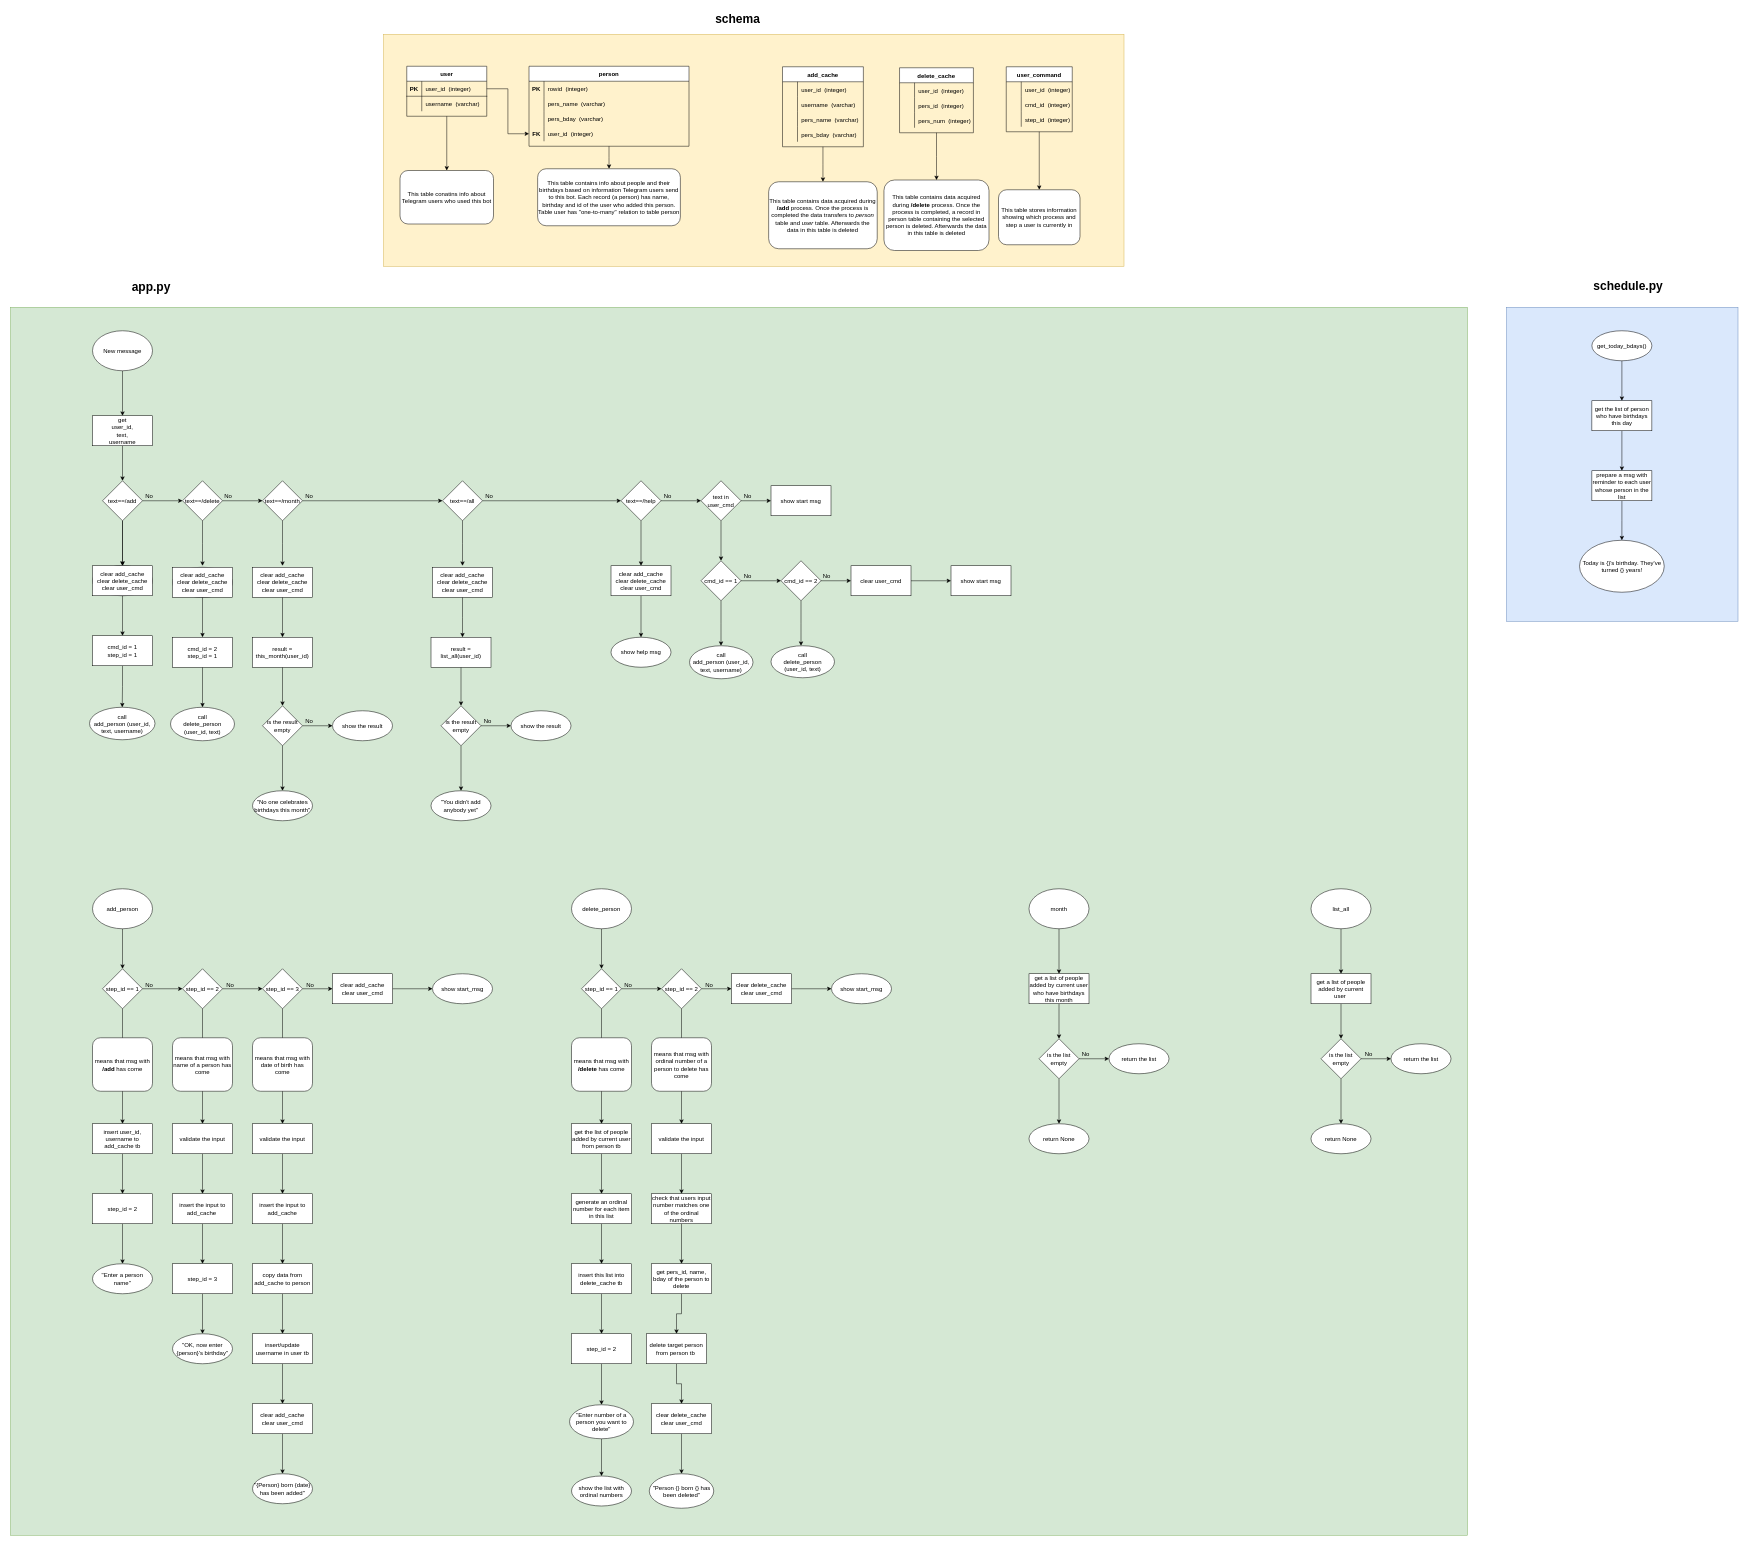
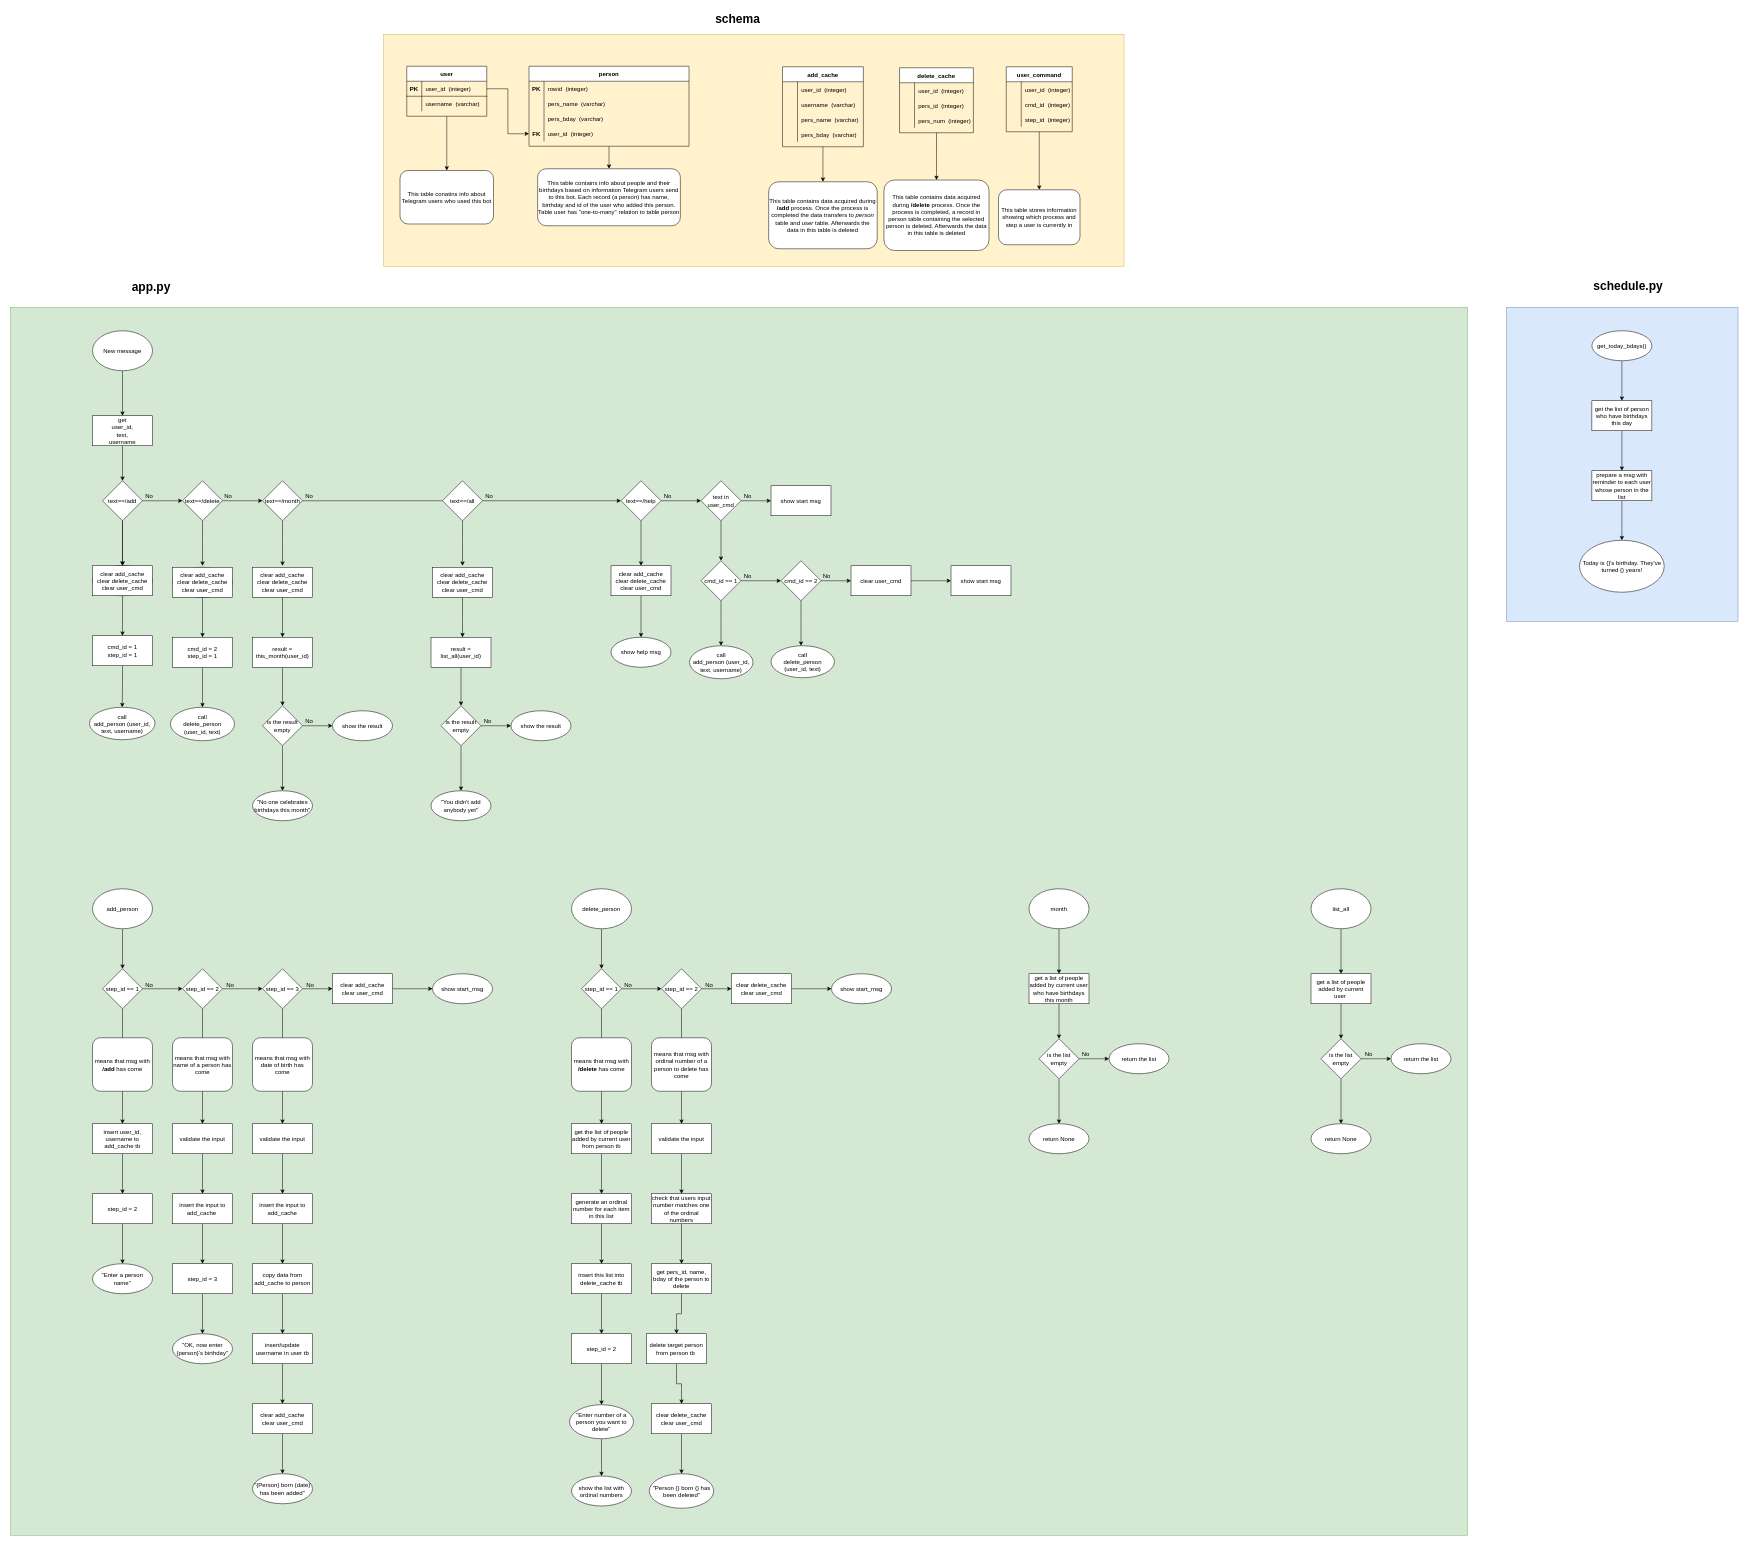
- <mxCell id="16" value="" style="edgeStyle=orthogonalEdgeStyle;rounded=0;orthogonalLoop=1;jettySize=auto;html=1;" parent="1" source="18" target="21" edge="1"><mxGeometry relative="1" as="geometry" /></mxCell>
+ <mxCell id="16" value="" style="edgeStyle=orthogonalEdgeStyle;rounded=0;orthogonalLoop=1;jettySize=auto;html=1;endArrow=none;" parent="1" source="18" target="21" edge="1"><mxGeometry relative="1" as="geometry" /></mxCell>
